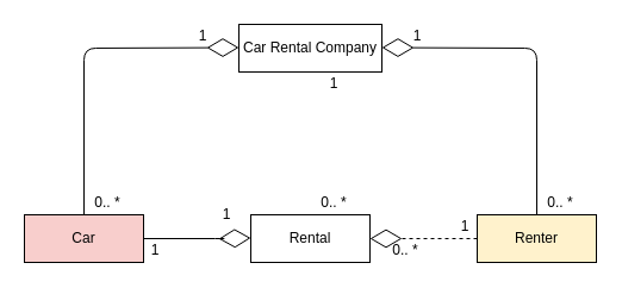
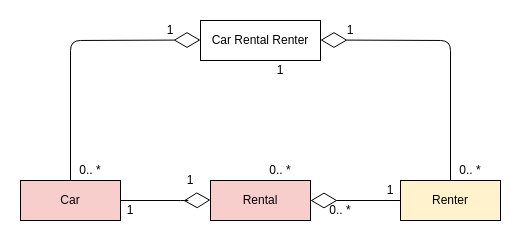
- <mxCell id="2" value="Car Rental Company" style="whiteSpace=wrap;html=1;align=center;" vertex="1" parent="1"><mxGeometry x="200" y="20" width="120" height="40" as="geometry" /></mxCell>
+ <mxCell id="2" value="Car Rental Renter" style="whiteSpace=wrap;html=1;align=center;" vertex="1" parent="1"><mxGeometry x="200" y="20" width="120" height="40" as="geometry" /></mxCell>
- <mxCell id="3" value="Rental" style="whiteSpace=wrap;html=1;align=center;" vertex="1" parent="1"><mxGeometry x="210" y="180" width="100" height="40" as="geometry" /></mxCell>
+ <mxCell id="3" value="Rental" style="whiteSpace=wrap;html=1;align=center;fillColor=#f8cecc;" vertex="1" parent="1"><mxGeometry x="210" y="180" width="100" height="40" as="geometry" /></mxCell>
- <mxCell id="11" value="" style="endArrow=diamondThin;endFill=0;endSize=24;html=1;entryX=1;entryY=0.5;entryDx=0;entryDy=0;exitX=0;exitY=0.5;exitDx=0;exitDy=0;dashed=1;" edge="1" parent="1" source="5" target="3"><mxGeometry width="160" relative="1" as="geometry"><mxPoint x="160" y="170" as="sourcePoint" /><mxPoint x="320" y="170" as="targetPoint" /></mxGeometry></mxCell>
+ <mxCell id="11" value="" style="endArrow=diamondThin;endFill=0;endSize=24;html=1;entryX=1;entryY=0.5;entryDx=0;entryDy=0;exitX=0;exitY=0.5;exitDx=0;exitDy=0;" edge="1" parent="1" source="5" target="3"><mxGeometry width="160" relative="1" as="geometry"><mxPoint x="160" y="170" as="sourcePoint" /><mxPoint x="320" y="170" as="targetPoint" /></mxGeometry></mxCell>
